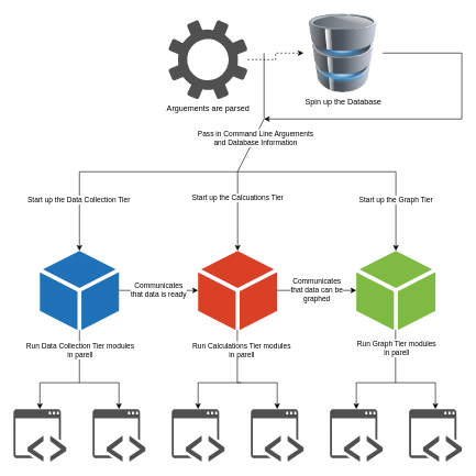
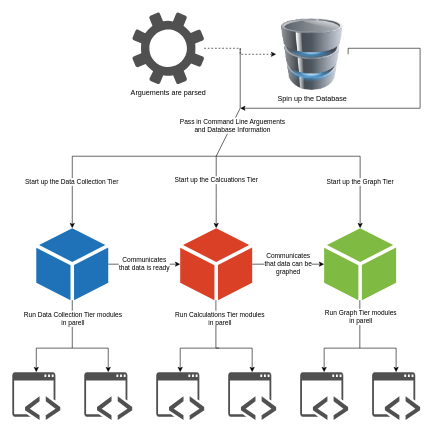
- <mxCell id="10" value="Spin up the Database" style="image;html=1;image=img/lib/clip_art/computers/Database_128x128.png" vertex="1" parent="1"><mxGeometry x="460" y="20" width="120" height="120" as="geometry" /></mxCell>
+ <mxCell id="10" value="Spin up the Database" style="image;html=1;image=img/lib/clip_art/computers/Database_128x128.png" vertex="1" parent="1"><mxGeometry x="460" y="30" width="120" height="120" as="geometry" /></mxCell>
- <mxCell id="3" value="Arguements are parsed" style="pointerEvents=1;shadow=0;dashed=0;html=1;strokeColor=none;fillColor=#505050;labelPosition=center;verticalLabelPosition=bottom;verticalAlign=top;outlineConnect=0;align=center;shape=mxgraph.office.concepts.settings;" vertex="1" parent="1"><mxGeometry x="255" y="30" width="120" height="120" as="geometry" /></mxCell>
+ <mxCell id="3" value="Arguements are parsed" style="pointerEvents=1;shadow=0;dashed=0;html=1;strokeColor=none;fillColor=#505050;labelPosition=center;verticalLabelPosition=bottom;verticalAlign=top;outlineConnect=0;align=center;shape=mxgraph.office.concepts.settings;" vertex="1" parent="1"><mxGeometry x="220" y="20" width="120" height="120" as="geometry" /></mxCell>
